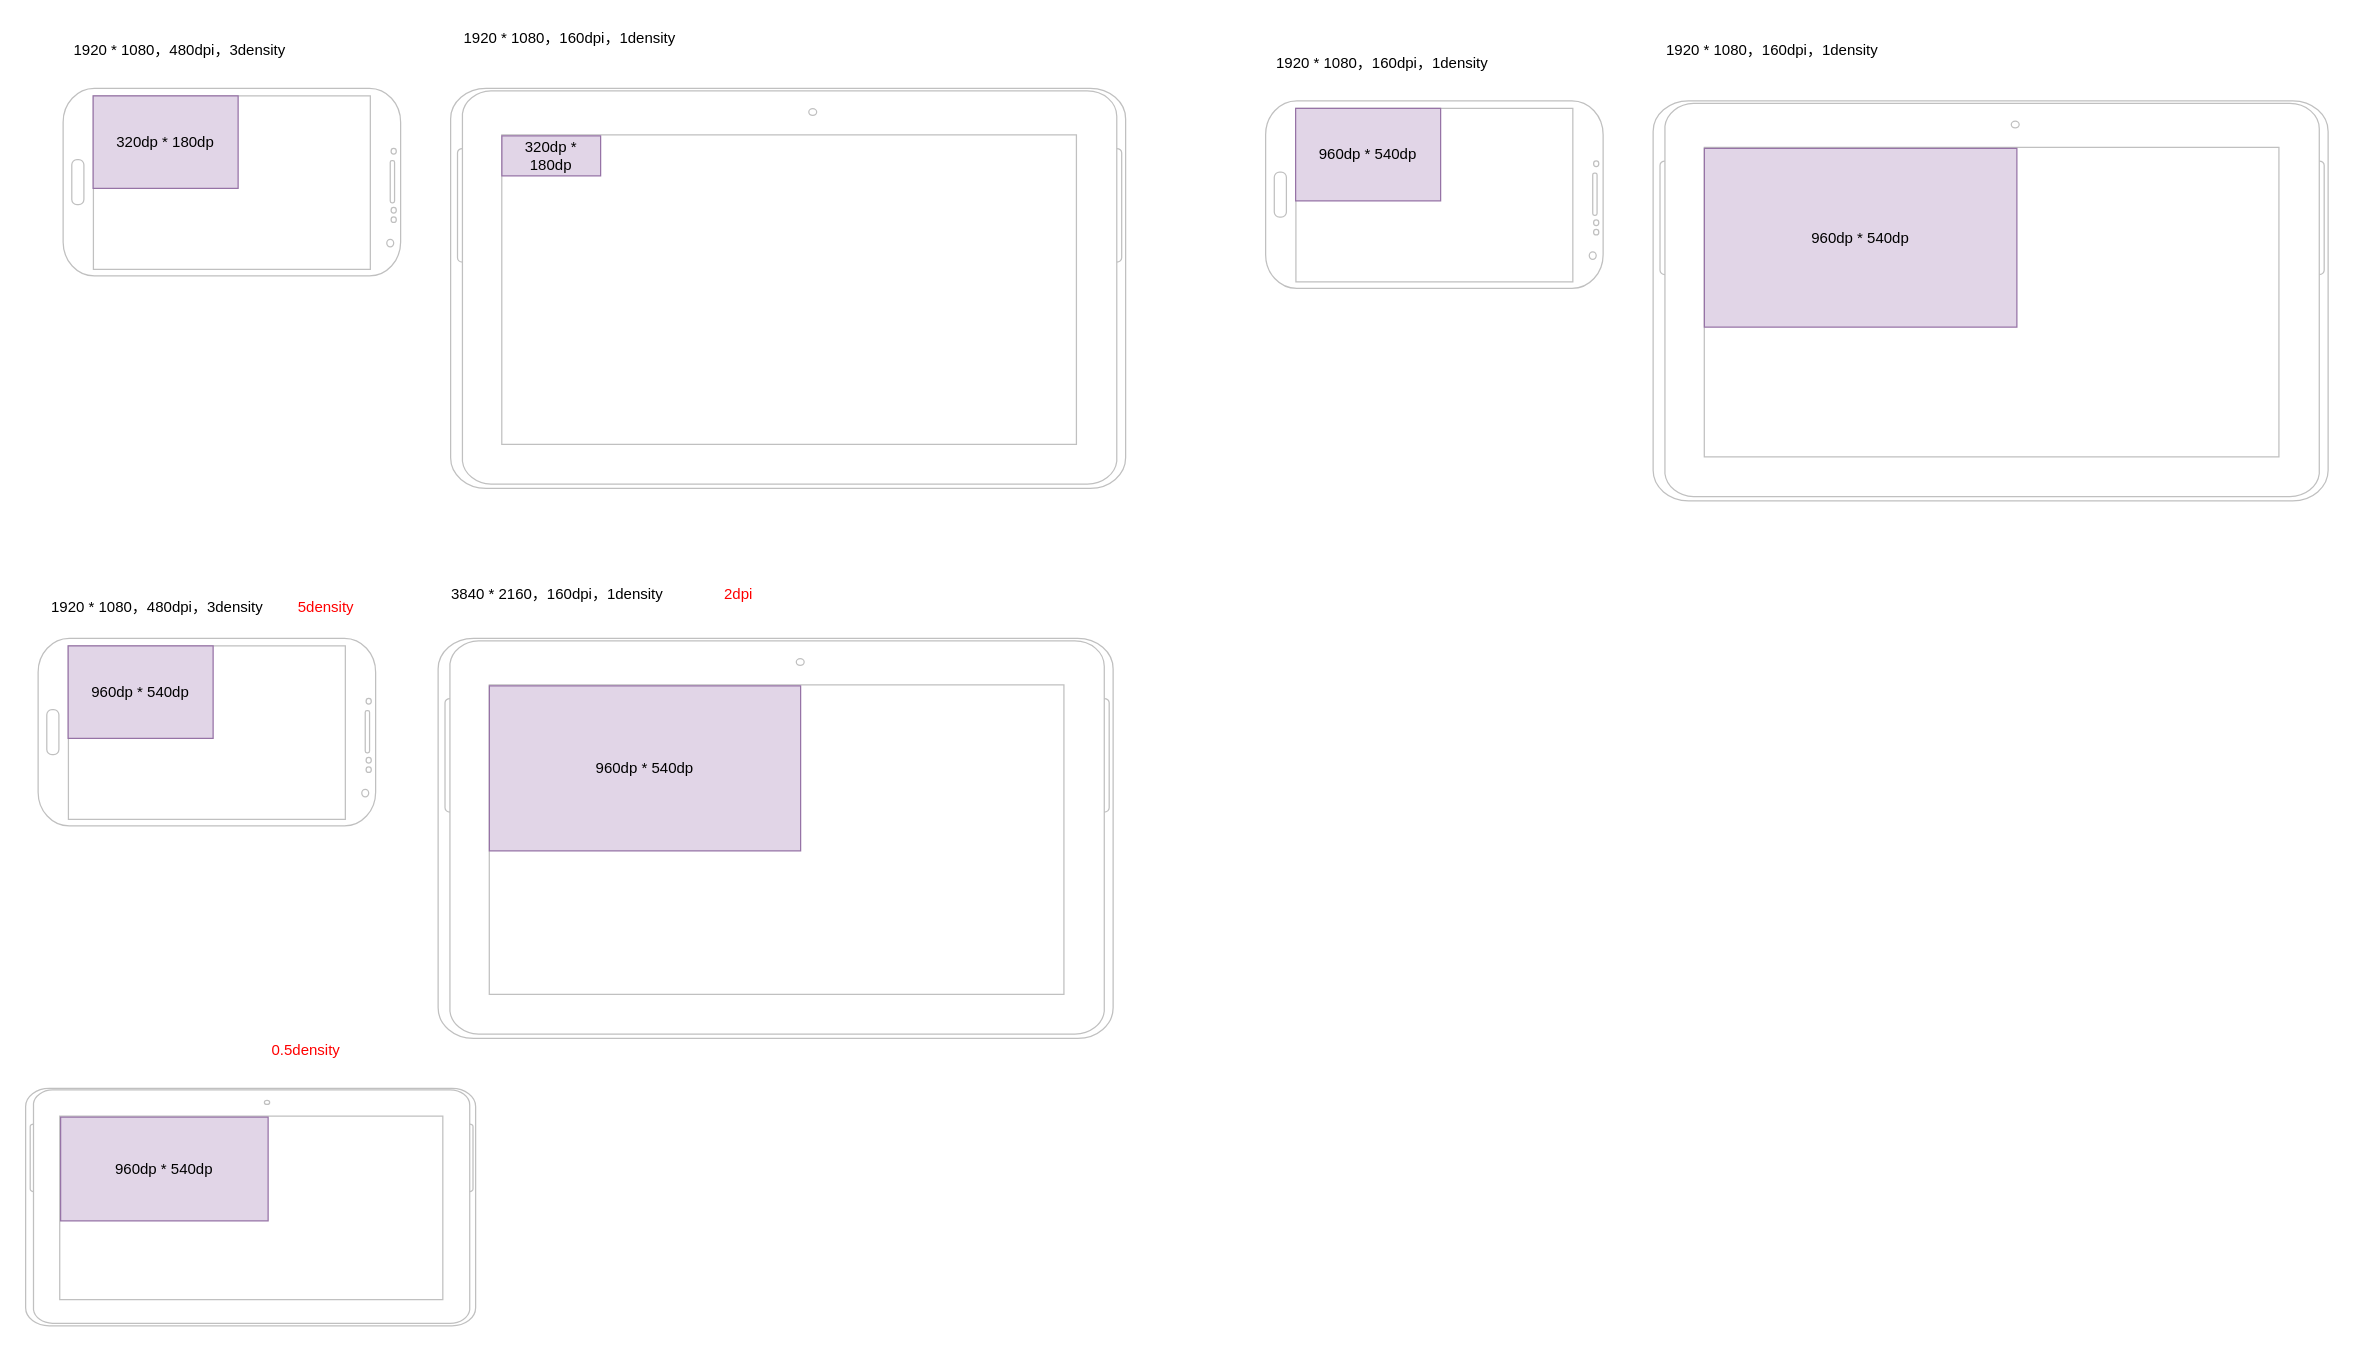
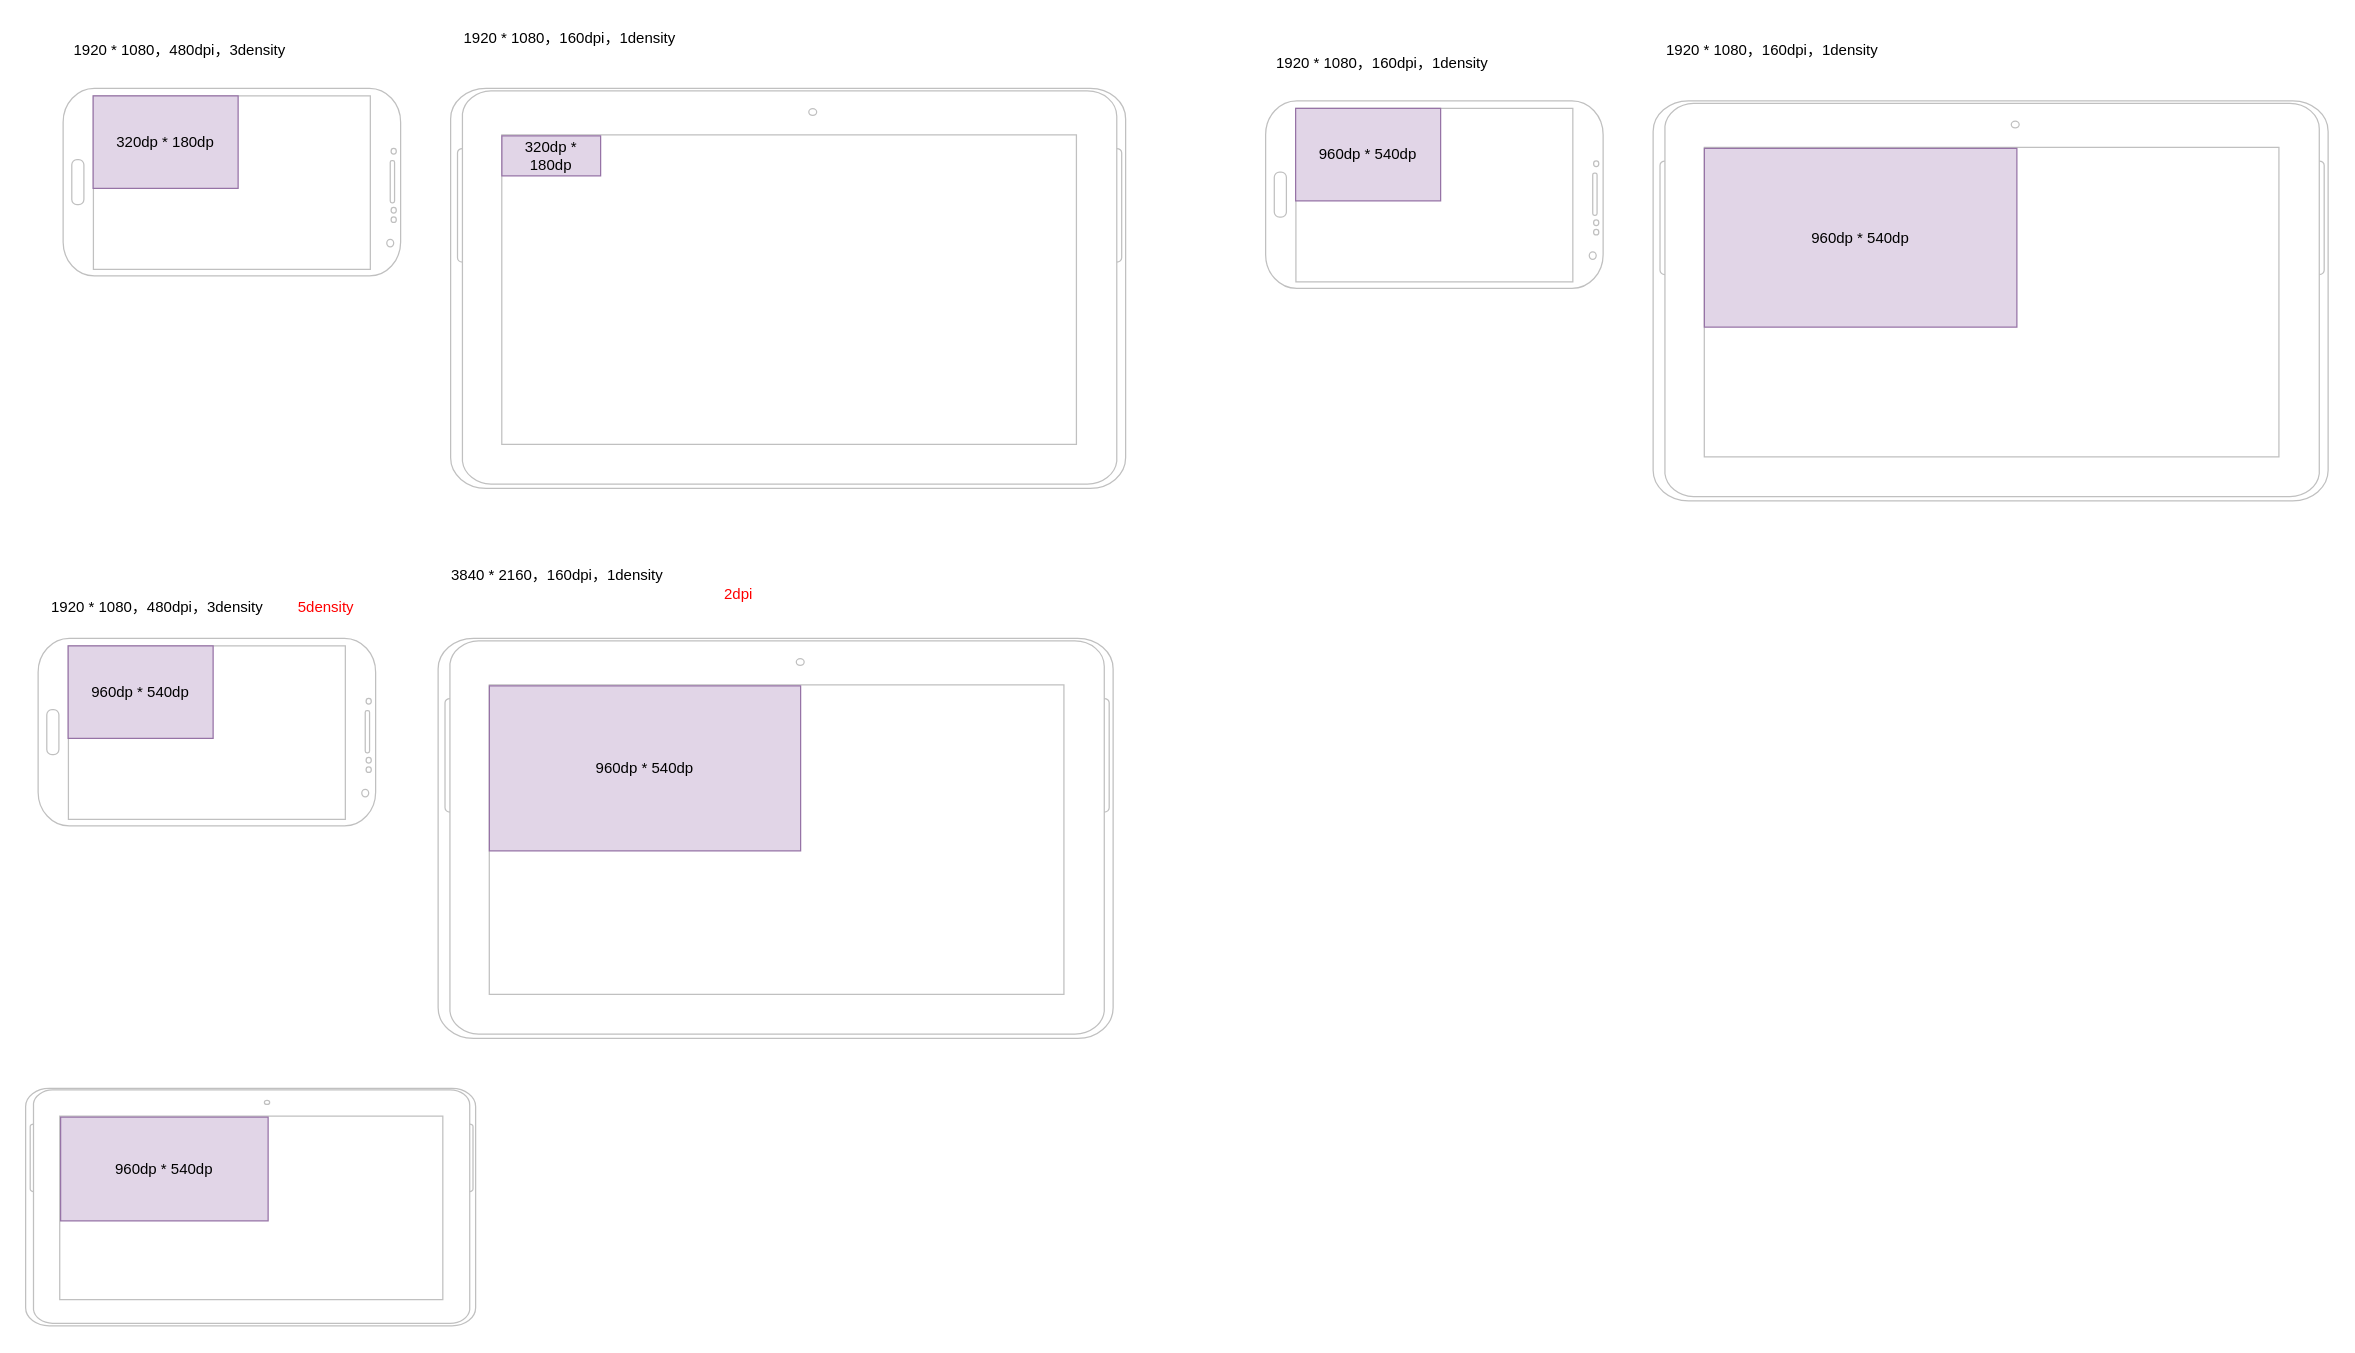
- <mxCell id="15" value="3840 * 2160，160dpi，1density" style="text;html=1;align=center;verticalAlign=middle;resizable=0;points=[];autosize=1;" vertex="1" parent="1"><mxGeometry x="350" y="465" width="190" height="20" as="geometry" /></mxCell>
+ <mxCell id="15" value="3840 * 2160，160dpi，1density" style="text;html=1;align=center;verticalAlign=middle;resizable=0;points=[];autosize=1;" vertex="1" parent="1"><mxGeometry x="350" y="450" width="190" height="20" as="geometry" /></mxCell>
- <mxCell id="18" value="&lt;font color=&quot;#ff0000&quot;&gt;0.5density&lt;/font&gt;" style="text;html=1;align=center;verticalAlign=middle;resizable=0;points=[];autosize=1;" vertex="1" parent="1"><mxGeometry x="209" y="830" width="70" height="20" as="geometry" /></mxCell>
